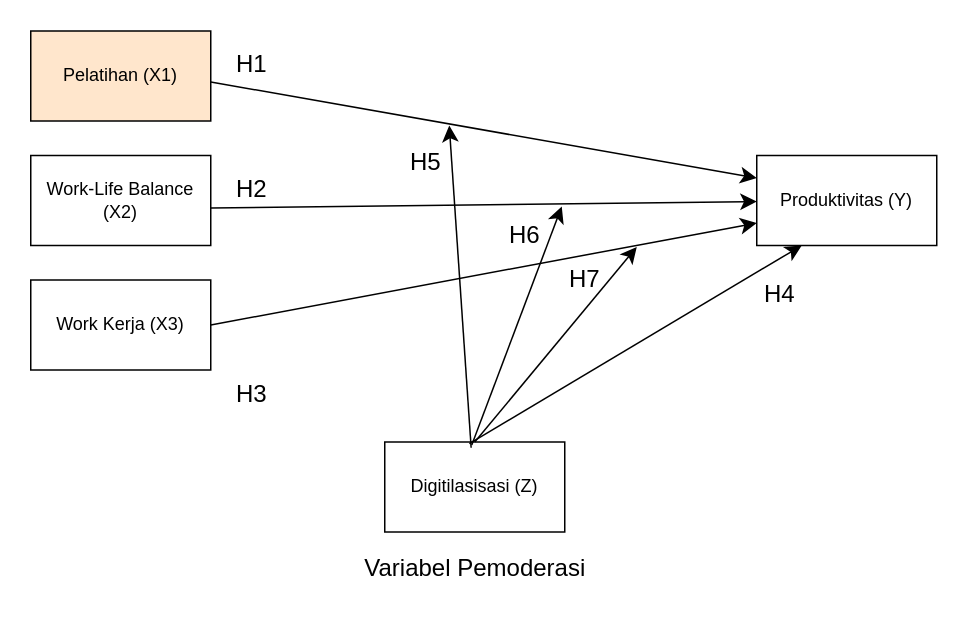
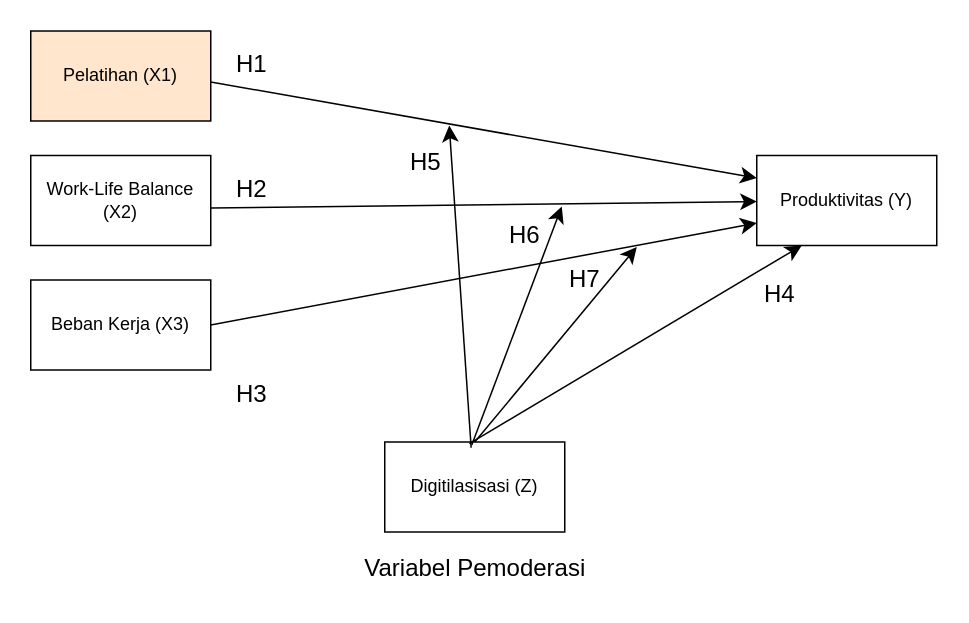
- <mxCell id="4" value="Work Kerja (X3)" style="rounded=0;whiteSpace=wrap;html=1;" vertex="1" parent="1"><mxGeometry x="20" y="186" width="120" height="60" as="geometry" /></mxCell>
+ <mxCell id="4" value="Beban Kerja (X3)" style="rounded=0;whiteSpace=wrap;html=1;" vertex="1" parent="1"><mxGeometry x="20" y="186" width="120" height="60" as="geometry" /></mxCell>
